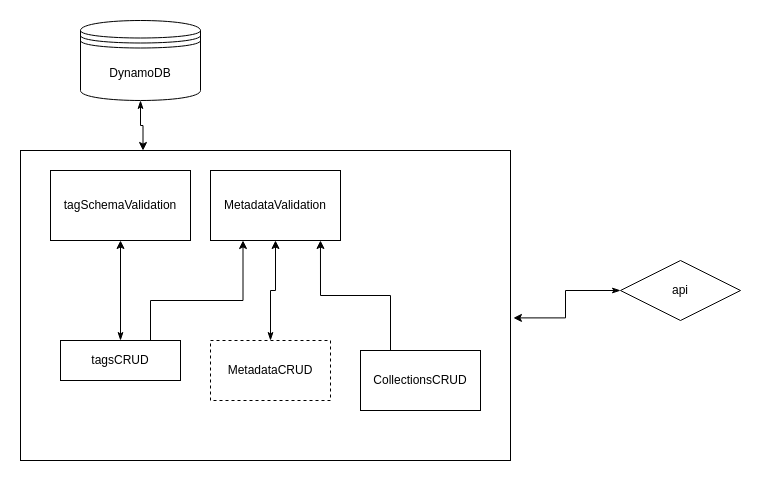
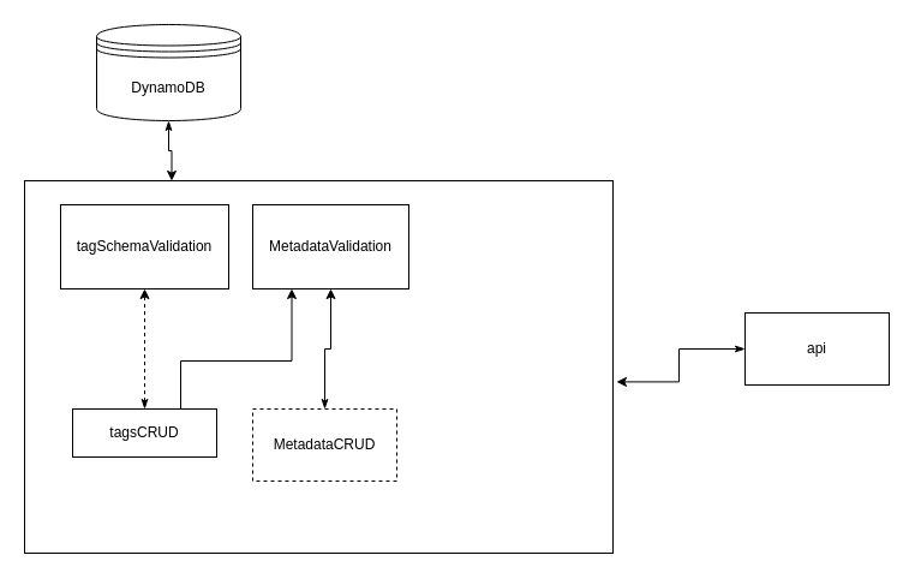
- <mxCell id="7" style="edgeStyle=orthogonalEdgeStyle;rounded=0;orthogonalLoop=1;jettySize=auto;html=1;exitX=0.5;exitY=0;exitDx=0;exitDy=0;entryX=0.5;entryY=1;entryDx=0;entryDy=0;startArrow=classicThin;startFill=1;" parent="1" source="9" target="14" edge="1"><mxGeometry relative="1" as="geometry" /></mxCell>
+ <mxCell id="7" style="edgeStyle=orthogonalEdgeStyle;rounded=0;orthogonalLoop=1;jettySize=auto;html=1;exitX=0.5;exitY=0;exitDx=0;exitDy=0;entryX=0.5;entryY=1;entryDx=0;entryDy=0;startArrow=classicThin;startFill=1;dashed=1;" parent="1" source="9" target="14" edge="1"><mxGeometry relative="1" as="geometry" /></mxCell>
- <mxCell id="6" value="api" style="rhombus;whiteSpace=wrap;html=1;" parent="1" vertex="1"><mxGeometry x="620" y="260" width="120" height="60" as="geometry" /></mxCell>
+ <mxCell id="6" value="api" style="rounded=0;whiteSpace=wrap;html=1;" parent="1" vertex="1"><mxGeometry x="620" y="260" width="120" height="60" as="geometry" /></mxCell>
- <mxCell id="12" style="edgeStyle=orthogonalEdgeStyle;rounded=0;orthogonalLoop=1;jettySize=auto;html=1;exitX=0.25;exitY=0;exitDx=0;exitDy=0;entryX=0.846;entryY=1;entryDx=0;entryDy=0;entryPerimeter=0;" edge="1" parent="1" source="13" target="15"><mxGeometry relative="1" as="geometry" /></mxCell>
- <mxCell id="13" value="CollectionsCRUD" style="rounded=0;whiteSpace=wrap;html=1;" parent="1" vertex="1"><mxGeometry x="360" y="350" width="120" height="60" as="geometry" /></mxCell>
